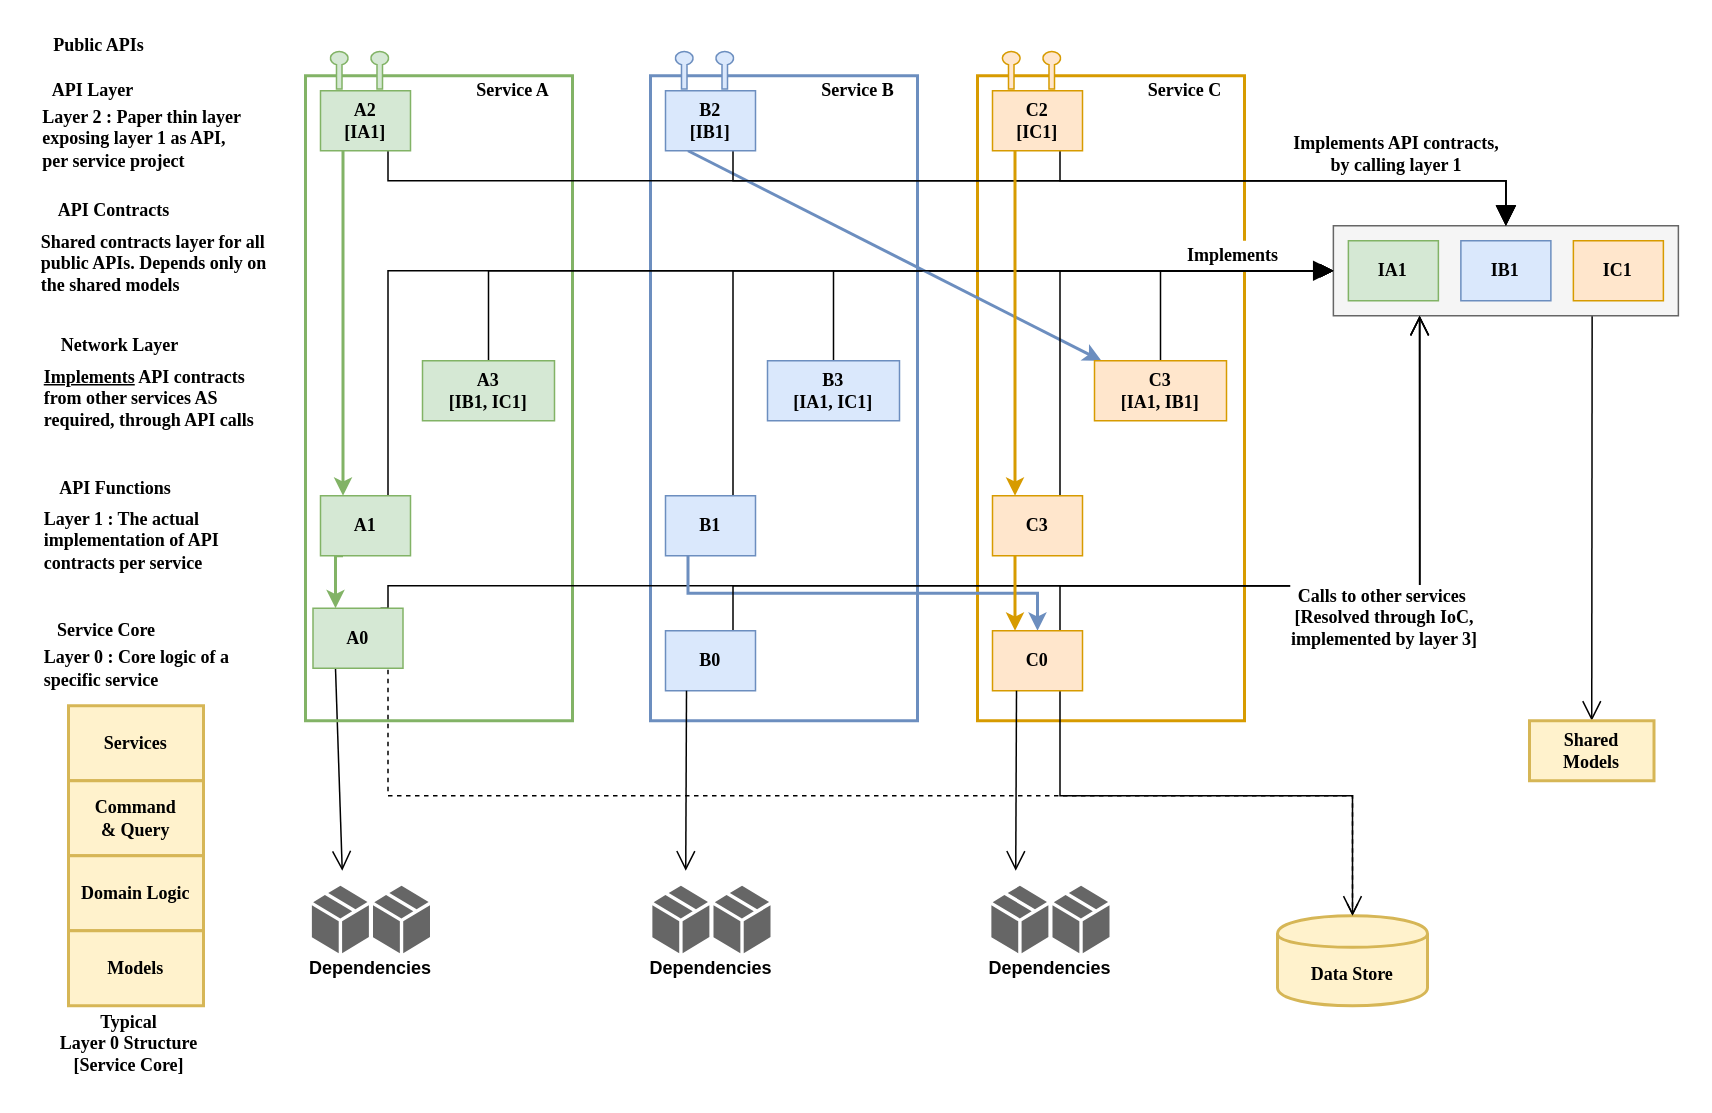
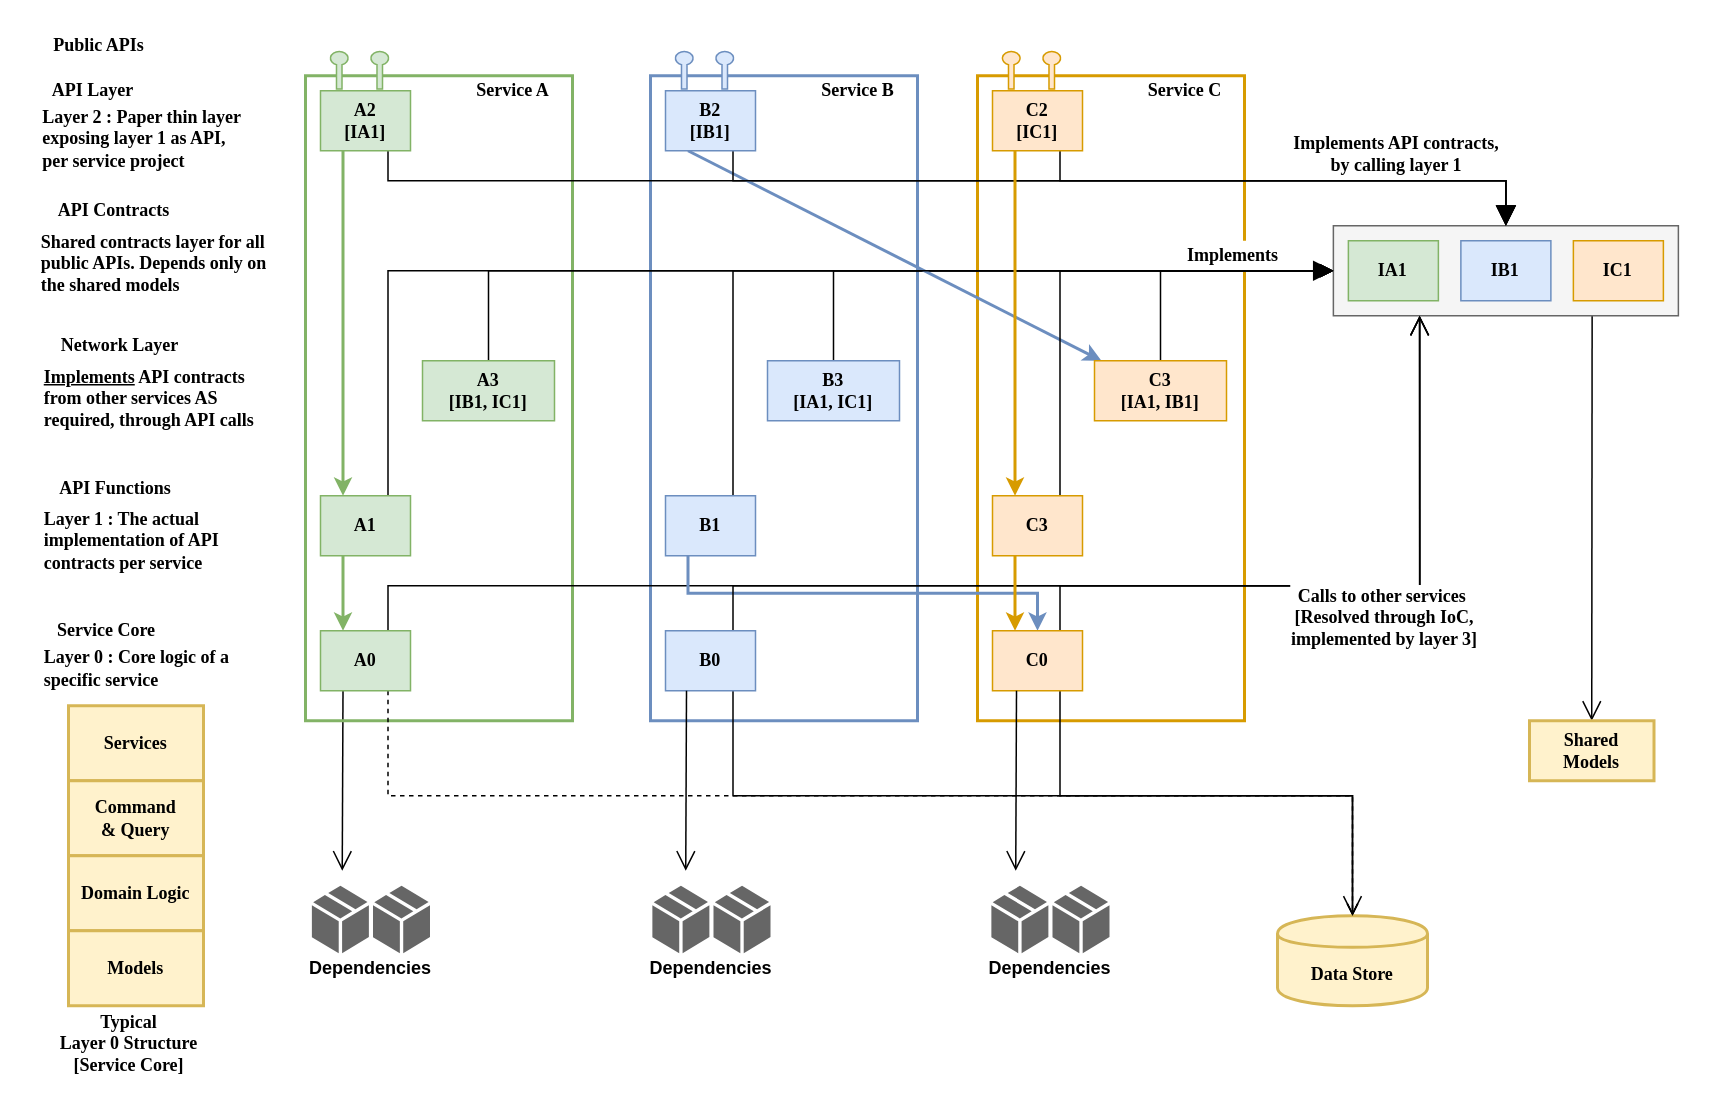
- <mxCell id="13" value="A0" style="rounded=0;whiteSpace=wrap;html=1;fontStyle=1;fontFamily=Verdana;comic=0;fillColor=#d5e8d4;strokeColor=#82b366;" vertex="1" parent="1"><mxGeometry x="208" y="405" width="60" height="40" as="geometry" /></mxCell>
+ <mxCell id="13" value="A0" style="rounded=0;whiteSpace=wrap;html=1;fontStyle=1;fontFamily=Verdana;comic=0;fillColor=#d5e8d4;strokeColor=#82b366;" vertex="1" parent="1"><mxGeometry x="213" y="420" width="60" height="40" as="geometry" /></mxCell>
+ <mxCell id="43" style="edgeStyle=orthogonalEdgeStyle;rounded=0;orthogonalLoop=1;jettySize=auto;html=1;exitX=0.75;exitY=1;exitDx=0;exitDy=0;entryX=0.5;entryY=0;entryDx=0;entryDy=0;endArrow=open;endFill=0;fontFamily=Verdana;" edge="1" parent="1" source="45" target="20"><mxGeometry relative="1" as="geometry"><Array as="points"><mxPoint x="488" y="530" /><mxPoint x="901" y="530" /></Array></mxGeometry></mxCell>
